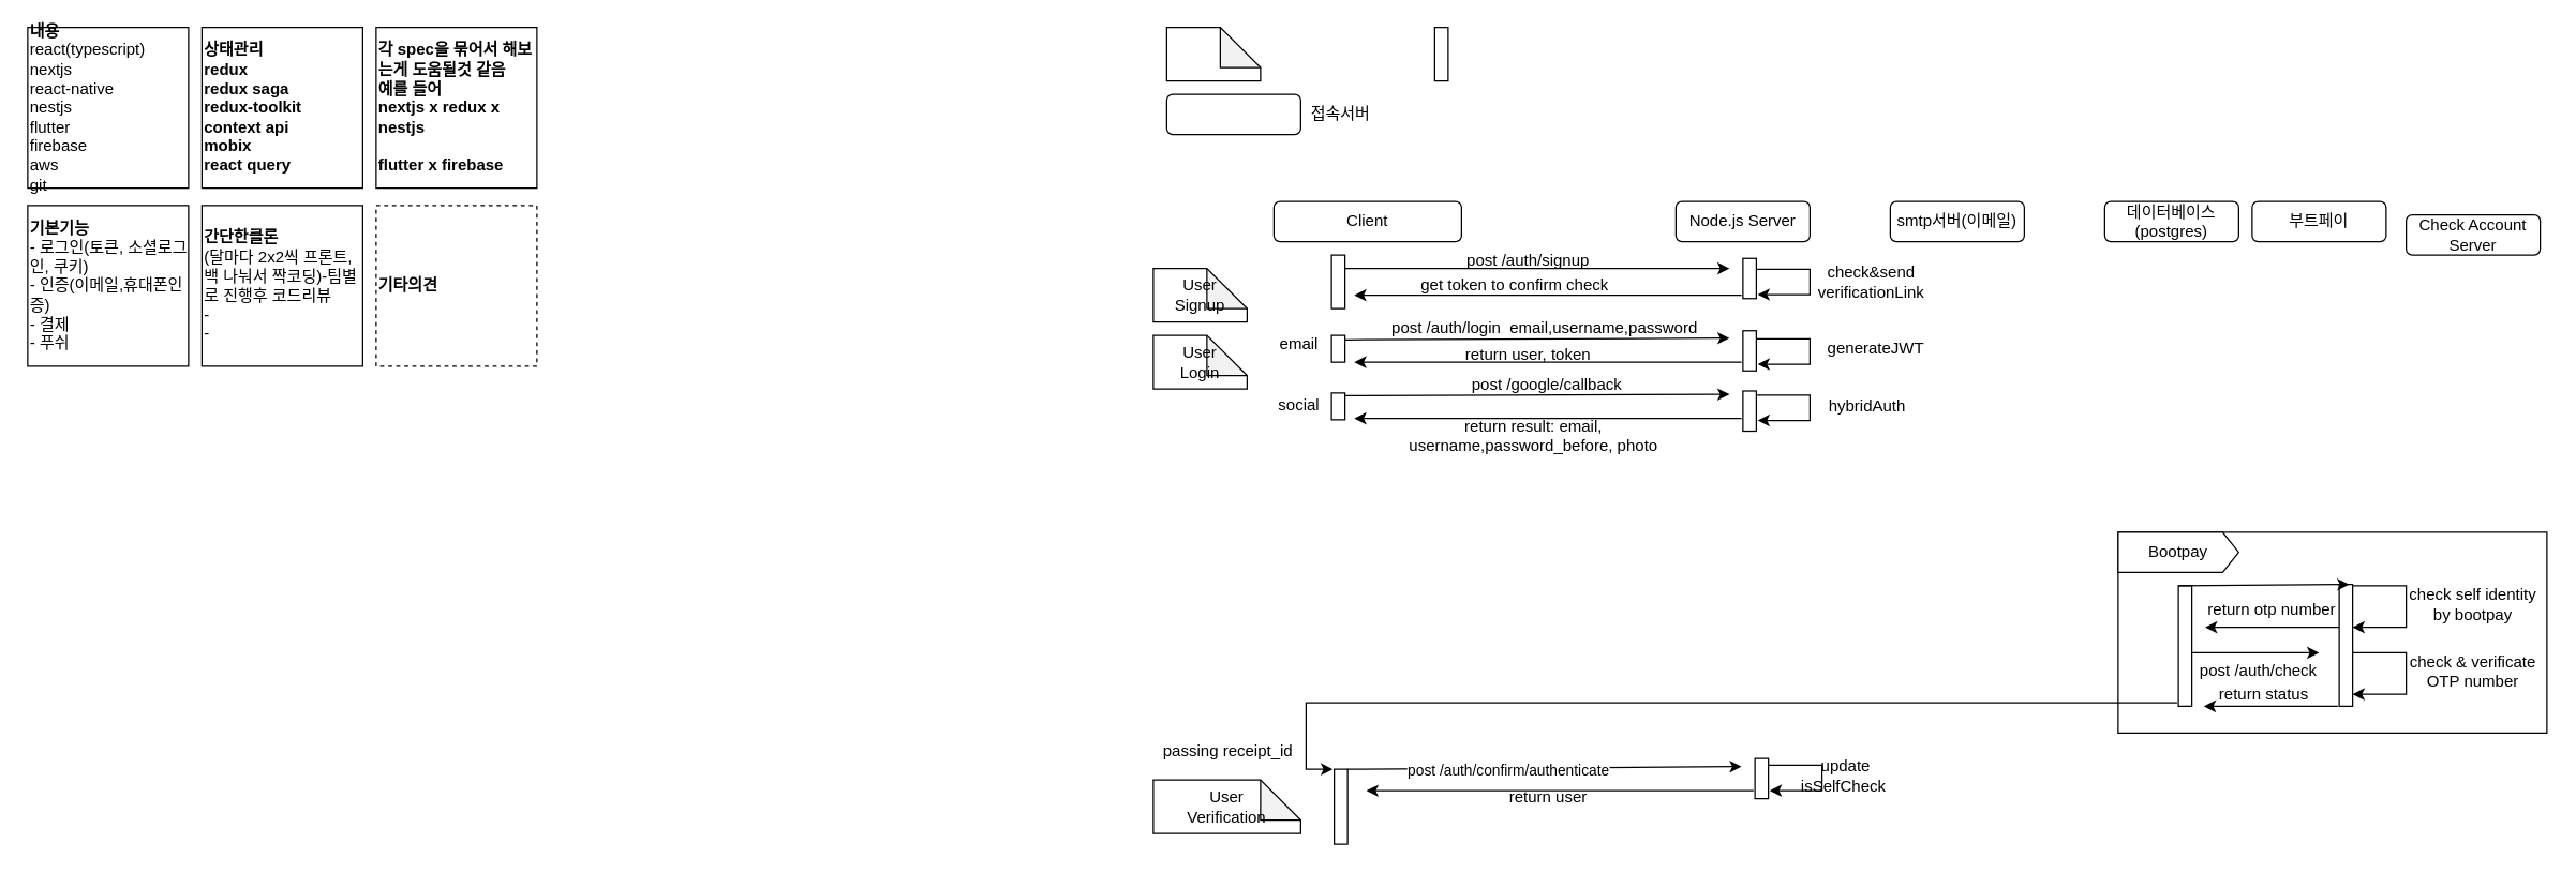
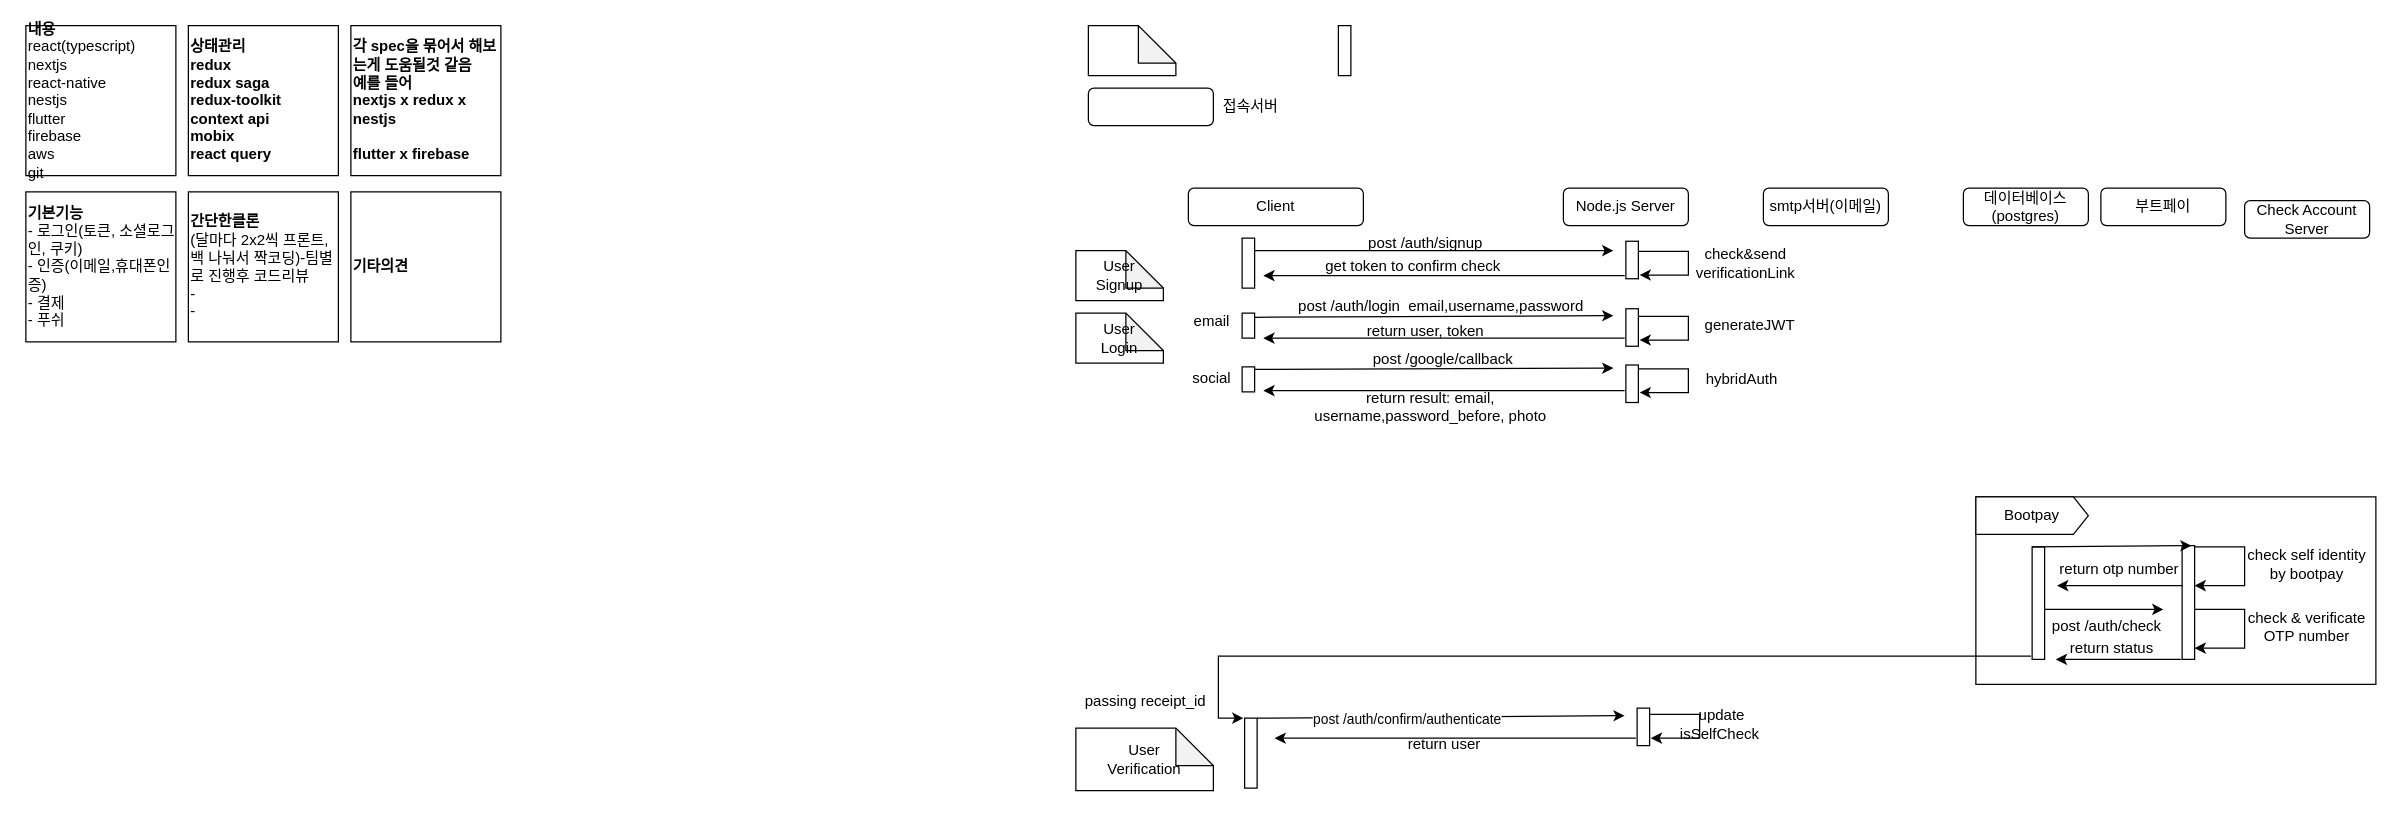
- <mxCell id="72" value="&lt;b&gt;기타의견&lt;/b&gt;" style="whiteSpace=wrap;html=1;aspect=fixed;align=left;dashed=1;" vertex="1" parent="1"><mxGeometry x="280" y="153" width="120" height="120" as="geometry" /></mxCell>
+ <mxCell id="72" value="&lt;b&gt;기타의견&lt;/b&gt;" style="whiteSpace=wrap;html=1;aspect=fixed;align=left;" vertex="1" parent="1"><mxGeometry x="280" y="153" width="120" height="120" as="geometry" /></mxCell>
- <mxCell id="26" value="User&lt;br&gt;Verification" style="shape=note;whiteSpace=wrap;html=1;backgroundOutline=1;darkOpacity=0.05;" vertex="1" parent="1"><mxGeometry x="860" y="582" width="110" height="40" as="geometry" /></mxCell>
+ <mxCell id="26" value="User&lt;br&gt;Verification" style="shape=note;whiteSpace=wrap;html=1;backgroundOutline=1;darkOpacity=0.05;" vertex="1" parent="1"><mxGeometry x="860" y="582" width="110" height="50" as="geometry" /></mxCell>
